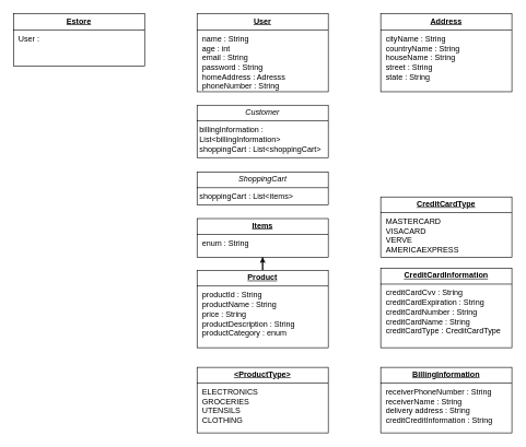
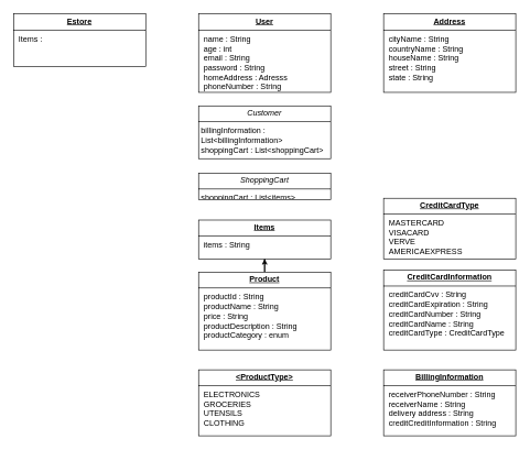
- <mxCell id="9" value="&lt;p style=&quot;margin:0px;margin-top:4px;text-align:center;text-decoration:underline;&quot;&gt;&lt;b&gt;Estore&lt;/b&gt;&lt;/p&gt;&lt;hr size=&quot;1&quot; style=&quot;border-style:solid;&quot;&gt;&lt;p style=&quot;margin:0px;margin-left:8px;&quot;&gt;User :&lt;/p&gt;&lt;p style=&quot;margin:0px;margin-left:8px;&quot;&gt;&amp;nbsp;&amp;nbsp;&lt;/p&gt;" style="verticalAlign=top;align=left;overflow=fill;html=1;whiteSpace=wrap;" vertex="1" parent="1"><mxGeometry x="20" y="20.5" width="200" height="80" as="geometry" /></mxCell>
+ <mxCell id="9" value="&lt;p style=&quot;margin:0px;margin-top:4px;text-align:center;text-decoration:underline;&quot;&gt;&lt;b&gt;Estore&lt;/b&gt;&lt;/p&gt;&lt;hr size=&quot;1&quot; style=&quot;border-style:solid;&quot;&gt;&lt;p style=&quot;margin:0px;margin-left:8px;&quot;&gt;Items :&lt;/p&gt;&lt;p style=&quot;margin:0px;margin-left:8px;&quot;&gt;&amp;nbsp;&amp;nbsp;&lt;/p&gt;" style="verticalAlign=top;align=left;overflow=fill;html=1;whiteSpace=wrap;" vertex="1" parent="1"><mxGeometry x="20" y="20.5" width="200" height="80" as="geometry" /></mxCell>
- <mxCell id="4" value="&lt;p style=&quot;margin:0px;margin-top:4px;text-align:center;&quot;&gt;&lt;i&gt;ShoppingCart&lt;/i&gt;&lt;/p&gt;&lt;hr size=&quot;1&quot; style=&quot;border-style:solid;&quot;&gt;&lt;p style=&quot;margin:0px;margin-left:4px;&quot;&gt;shoppingCart : List&amp;lt;items&amp;gt;&lt;/p&gt;&lt;hr size=&quot;1&quot; style=&quot;border-style:solid;&quot;&gt;&lt;p style=&quot;margin:0px;margin-left:4px;&quot;&gt;&lt;br&gt;&lt;/p&gt;" style="verticalAlign=top;align=left;overflow=fill;html=1;whiteSpace=wrap;" parent="1" vertex="1"><mxGeometry x="300" y="262" width="200" height="50" as="geometry" /></mxCell>
+ <mxCell id="4" value="&lt;p style=&quot;margin:0px;margin-top:4px;text-align:center;&quot;&gt;&lt;i&gt;ShoppingCart&lt;/i&gt;&lt;/p&gt;&lt;hr size=&quot;1&quot; style=&quot;border-style:solid;&quot;&gt;&lt;p style=&quot;margin:0px;margin-left:4px;&quot;&gt;shoppingCart : List&amp;lt;items&amp;gt;&lt;/p&gt;&lt;hr size=&quot;1&quot; style=&quot;border-style:solid;&quot;&gt;&lt;p style=&quot;margin:0px;margin-left:4px;&quot;&gt;&lt;br&gt;&lt;/p&gt;" style="verticalAlign=top;align=left;overflow=fill;html=1;whiteSpace=wrap;" parent="1" vertex="1"><mxGeometry x="300" y="262" width="200" height="40" as="geometry" /></mxCell>
- <mxCell id="5" value="&lt;p style=&quot;margin:0px;margin-top:4px;text-align:center;text-decoration:underline;&quot;&gt;&lt;b&gt;Items&lt;/b&gt;&lt;/p&gt;&lt;hr size=&quot;1&quot; style=&quot;border-style:solid;&quot;&gt;&lt;p style=&quot;margin:0px;margin-left:8px;&quot;&gt;enum : String&lt;/p&gt;&lt;p style=&quot;margin:0px;margin-left:8px;&quot;&gt;&lt;br&gt;&lt;/p&gt;" style="verticalAlign=top;align=left;overflow=fill;html=1;whiteSpace=wrap;" parent="1" vertex="1"><mxGeometry x="300" y="333" width="200" height="59" as="geometry" /></mxCell>
+ <mxCell id="5" value="&lt;p style=&quot;margin:0px;margin-top:4px;text-align:center;text-decoration:underline;&quot;&gt;&lt;b&gt;Items&lt;/b&gt;&lt;/p&gt;&lt;hr size=&quot;1&quot; style=&quot;border-style:solid;&quot;&gt;&lt;p style=&quot;margin:0px;margin-left:8px;&quot;&gt;items : String&lt;/p&gt;&lt;p style=&quot;margin:0px;margin-left:8px;&quot;&gt;&lt;br&gt;&lt;/p&gt;" style="verticalAlign=top;align=left;overflow=fill;html=1;whiteSpace=wrap;" parent="1" vertex="1"><mxGeometry x="300" y="333" width="200" height="59" as="geometry" /></mxCell>
